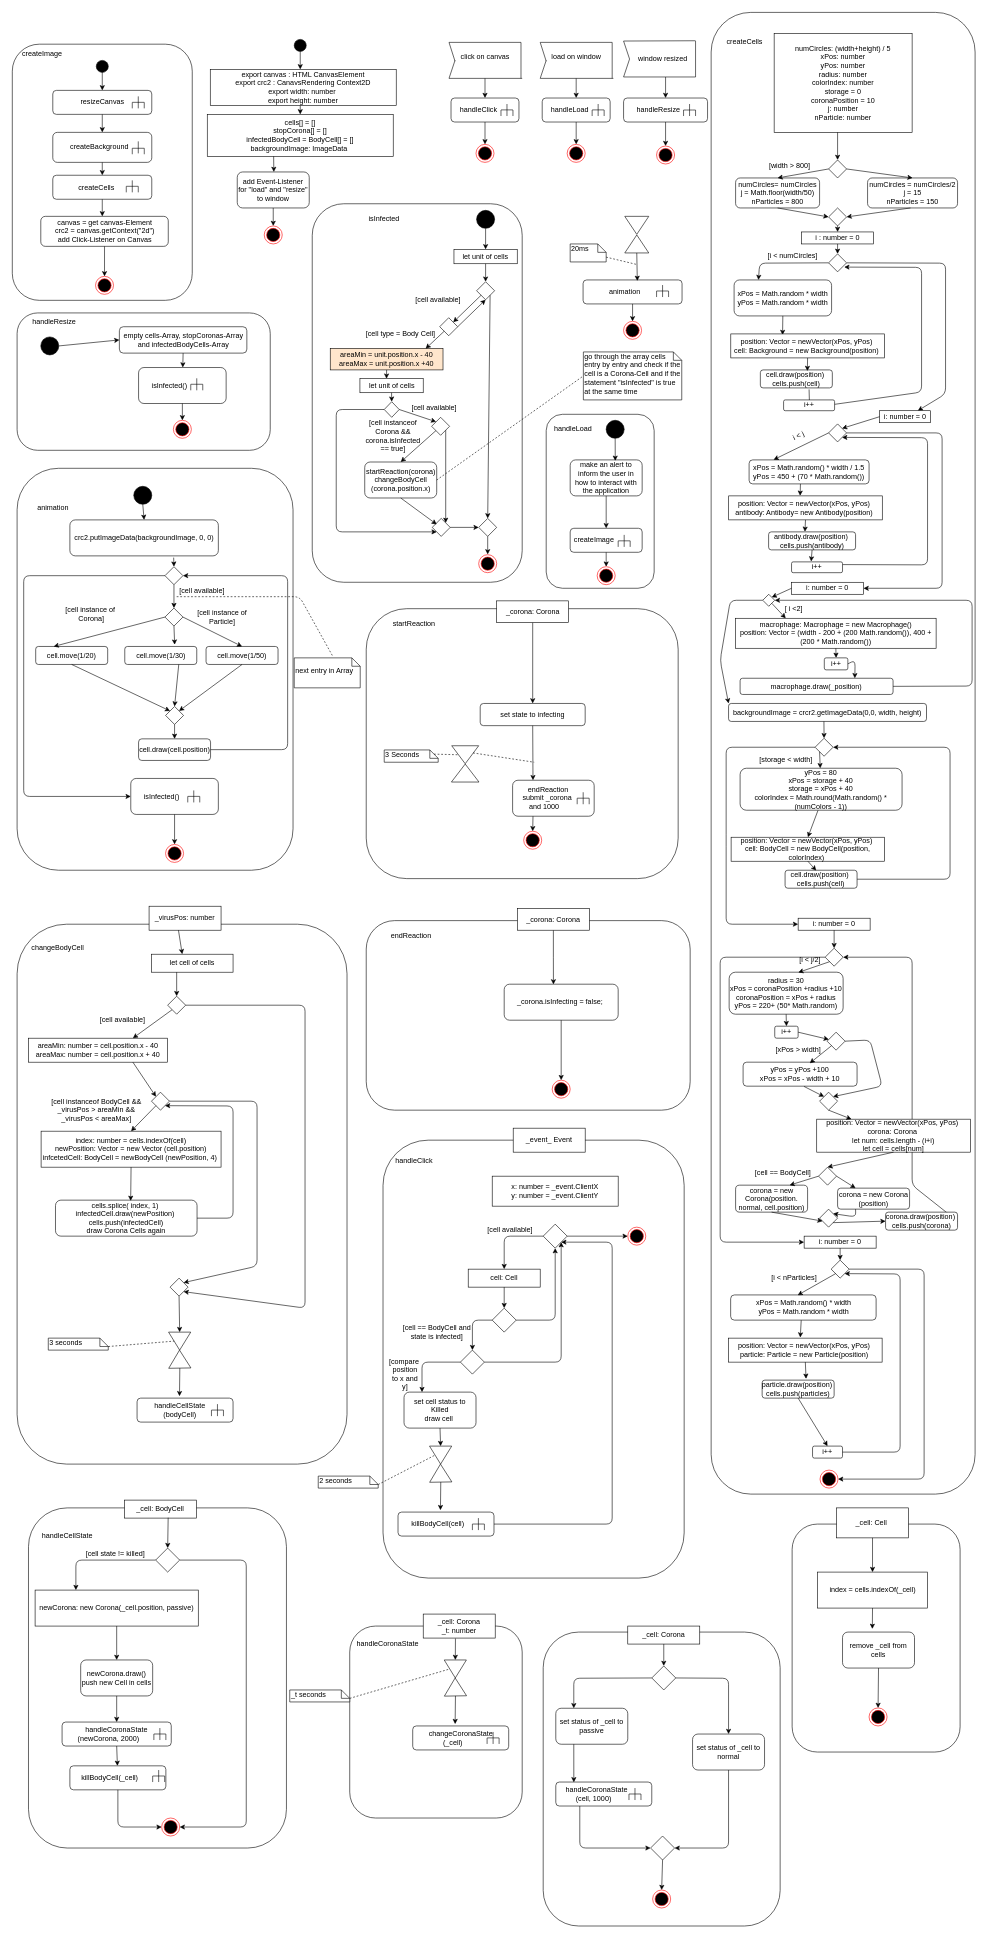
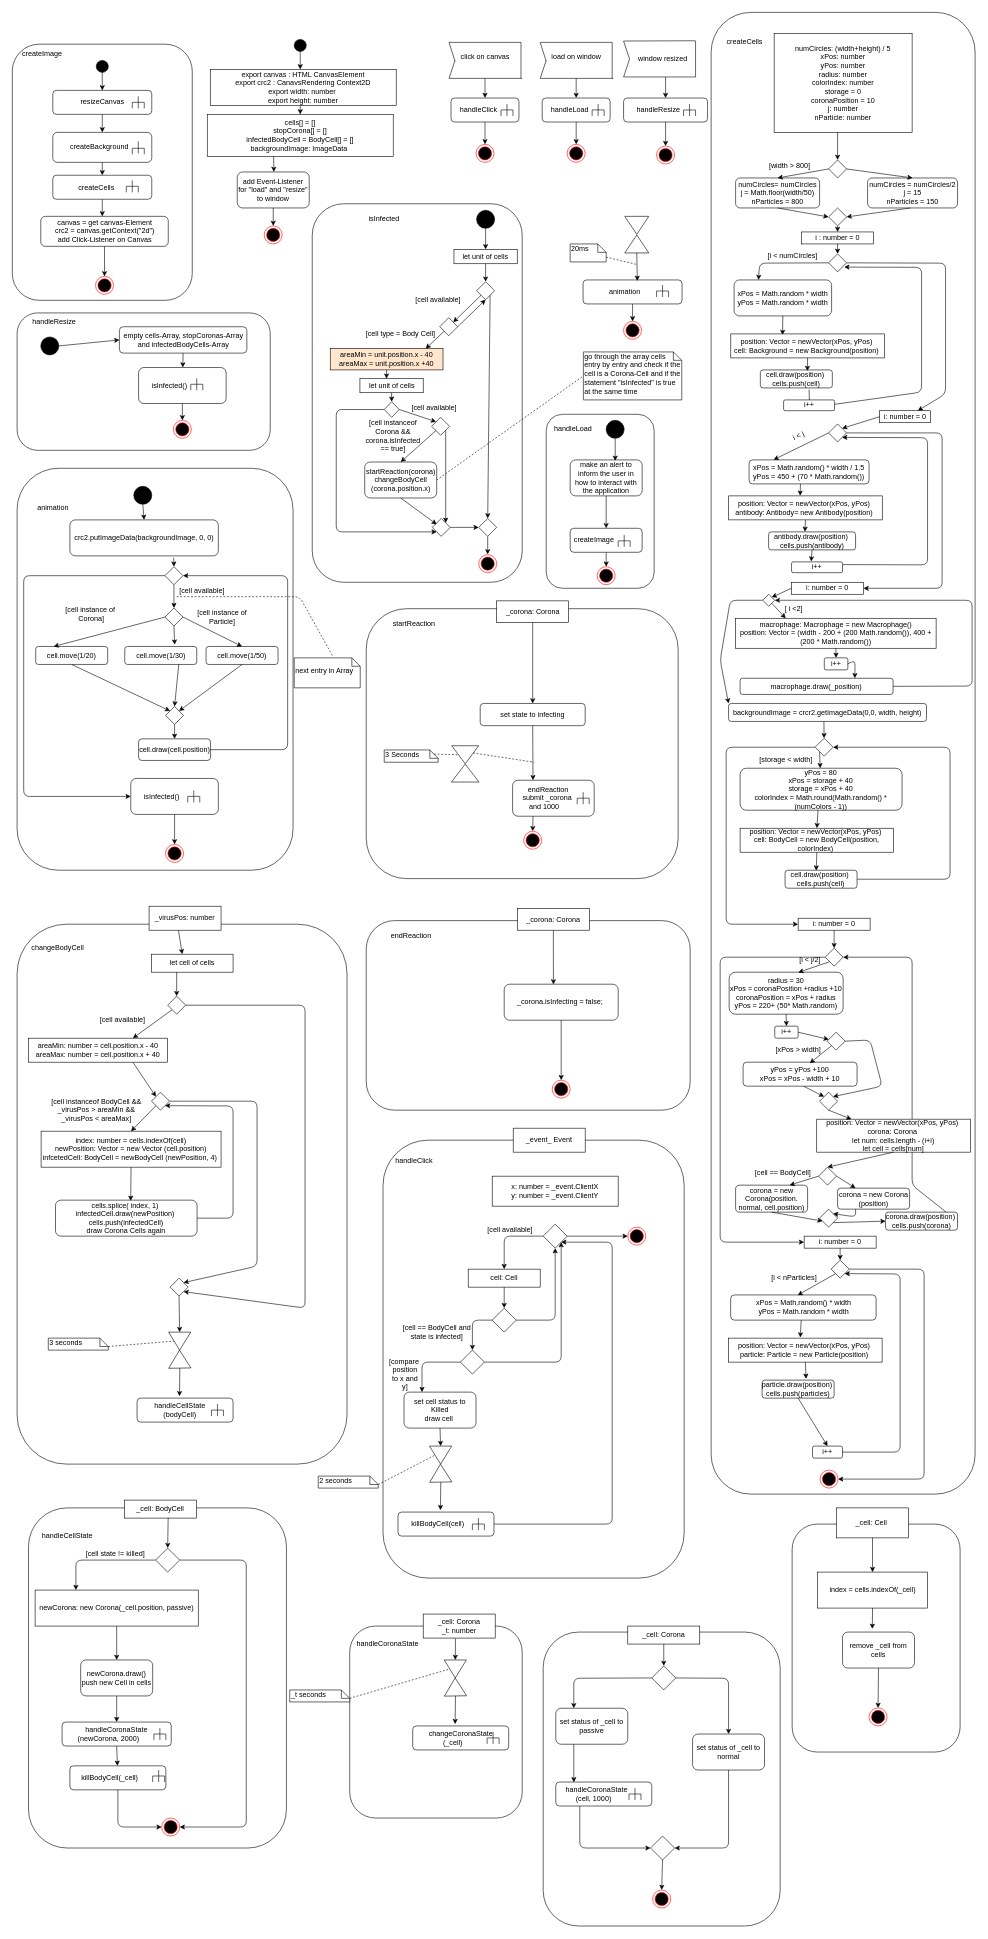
- <mxCell id="142" value="position: Vector = newVector(xPos, yPos)&amp;nbsp;&lt;br&gt;cell: BodyCell = new BodyCell(position, colorIndex)&amp;nbsp;" style="rounded=0;whiteSpace=wrap;html=1;" parent="1" vertex="1"><mxGeometry x="1218.25" y="1395" width="256" height="40" as="geometry" /></mxCell>
+ <mxCell id="142" value="position: Vector = newVector(xPos, yPos)&amp;nbsp;&lt;br&gt;cell: BodyCell = new BodyCell(position, colorIndex)&amp;nbsp;" style="rounded=0;whiteSpace=wrap;html=1;" parent="1" vertex="1"><mxGeometry x="1233.25" y="1380" width="256" height="40" as="geometry" /></mxCell>
